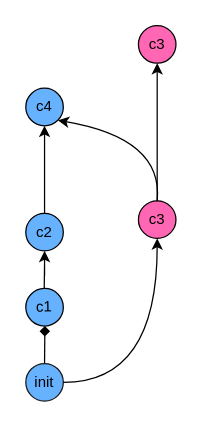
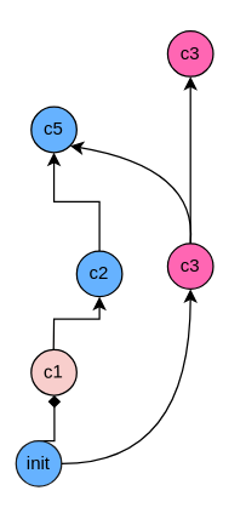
- <mxCell id="9" value="c4" style="ellipse;whiteSpace=wrap;html=1;aspect=fixed;fillColor=#66B2FF;" vertex="1" parent="1"><mxGeometry x="20" y="70" width="30" height="30" as="geometry" /></mxCell>
+ <mxCell id="9" value="c5" style="ellipse;whiteSpace=wrap;html=1;aspect=fixed;fillColor=#66B2FF;" vertex="1" parent="1"><mxGeometry x="20" y="70" width="30" height="30" as="geometry" /></mxCell>
- <mxCell id="11" value="c2" style="ellipse;whiteSpace=wrap;html=1;aspect=fixed;fillColor=#66B2FF;" vertex="1" parent="1"><mxGeometry x="20" y="170" width="30" height="30" as="geometry" /></mxCell>
+ <mxCell id="11" value="c2" style="ellipse;whiteSpace=wrap;html=1;aspect=fixed;fillColor=#66B2FF;" vertex="1" parent="1"><mxGeometry x="50" y="165" width="30" height="30" as="geometry" /></mxCell>
- <mxCell id="5" value="c1" style="ellipse;whiteSpace=wrap;html=1;aspect=fixed;fillColor=#66B2FF;rotation=-1;" vertex="1" parent="1"><mxGeometry x="20" y="230" width="30" height="30" as="geometry" /></mxCell>
+ <mxCell id="5" value="c1" style="ellipse;whiteSpace=wrap;html=1;aspect=fixed;fillColor=#f8cecc;rotation=-1;" vertex="1" parent="1"><mxGeometry x="20" y="230" width="30" height="30" as="geometry" /></mxCell>
- <mxCell id="3" value="init" style="ellipse;whiteSpace=wrap;html=1;aspect=fixed;strokeColor=#1A1A1A;fillColor=#66B2FF;" vertex="1" parent="1"><mxGeometry x="20" y="290" width="30" height="30" as="geometry" /></mxCell>
+ <mxCell id="3" value="init" style="ellipse;whiteSpace=wrap;html=1;aspect=fixed;strokeColor=#1A1A1A;fillColor=#66B2FF;" vertex="1" parent="1"><mxGeometry x="10" y="290" width="30" height="30" as="geometry" /></mxCell>
